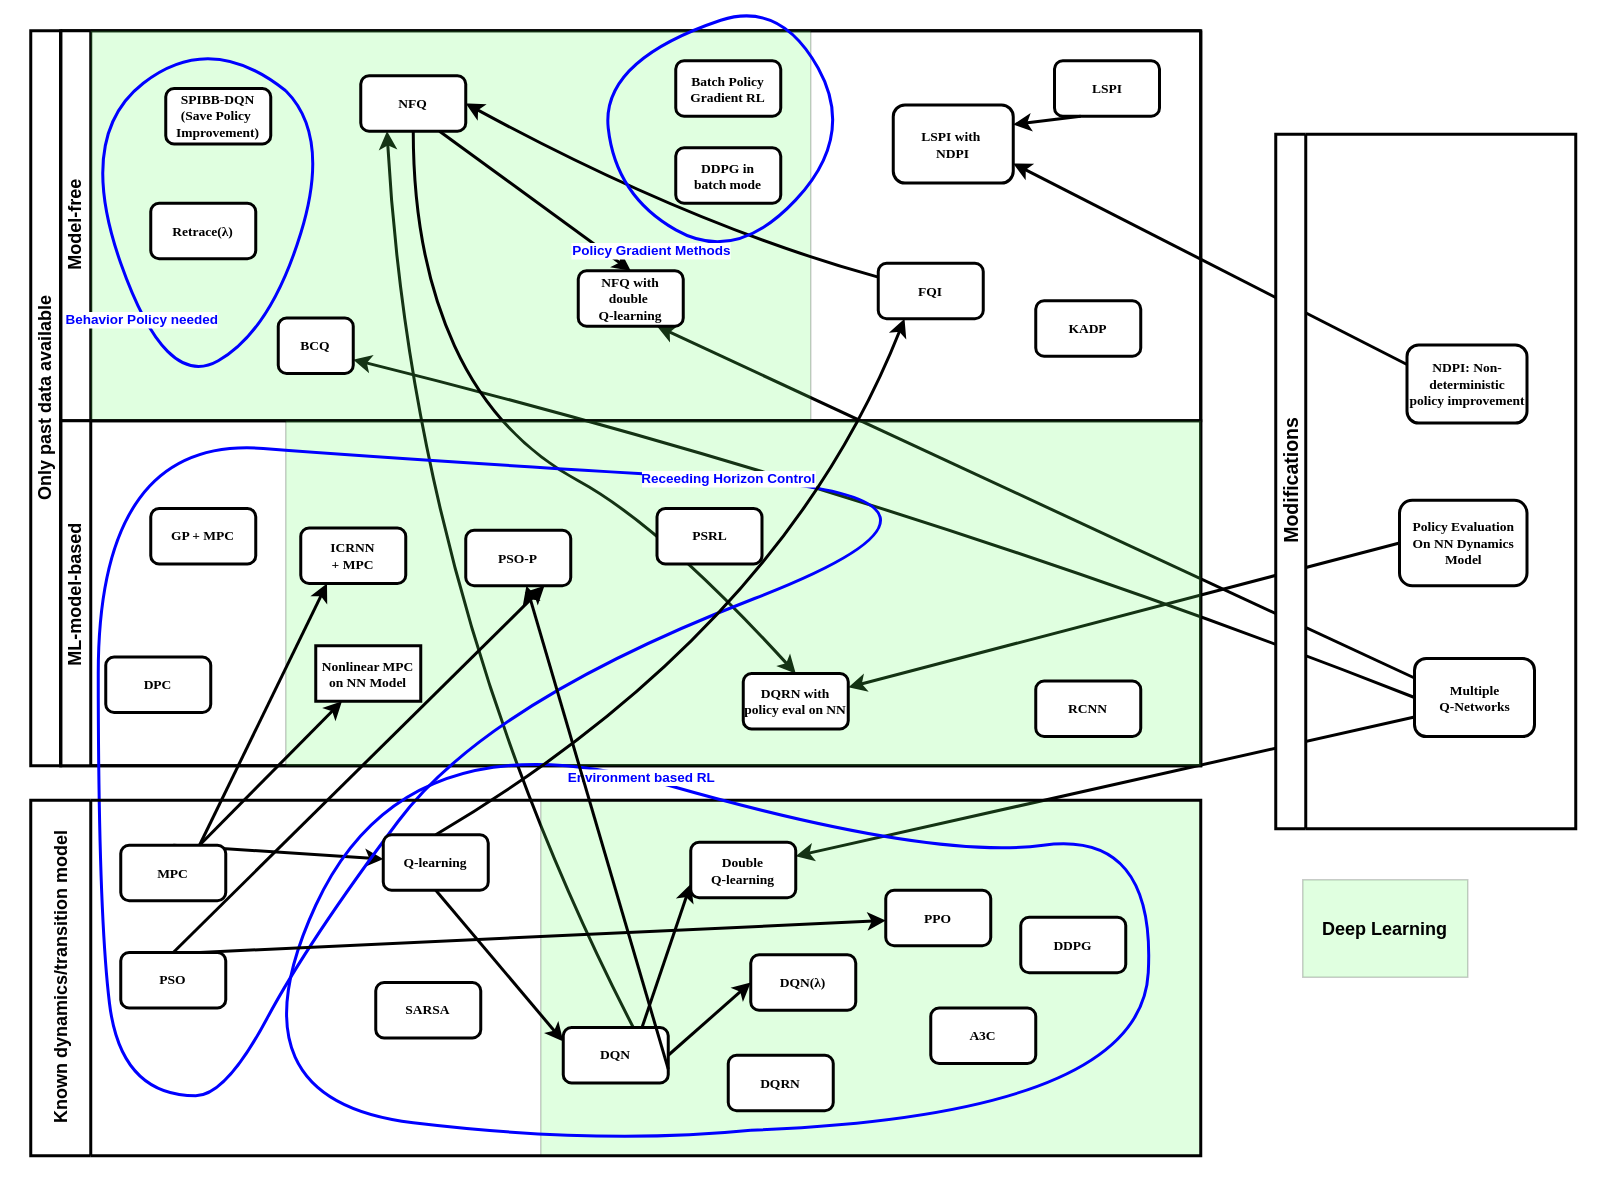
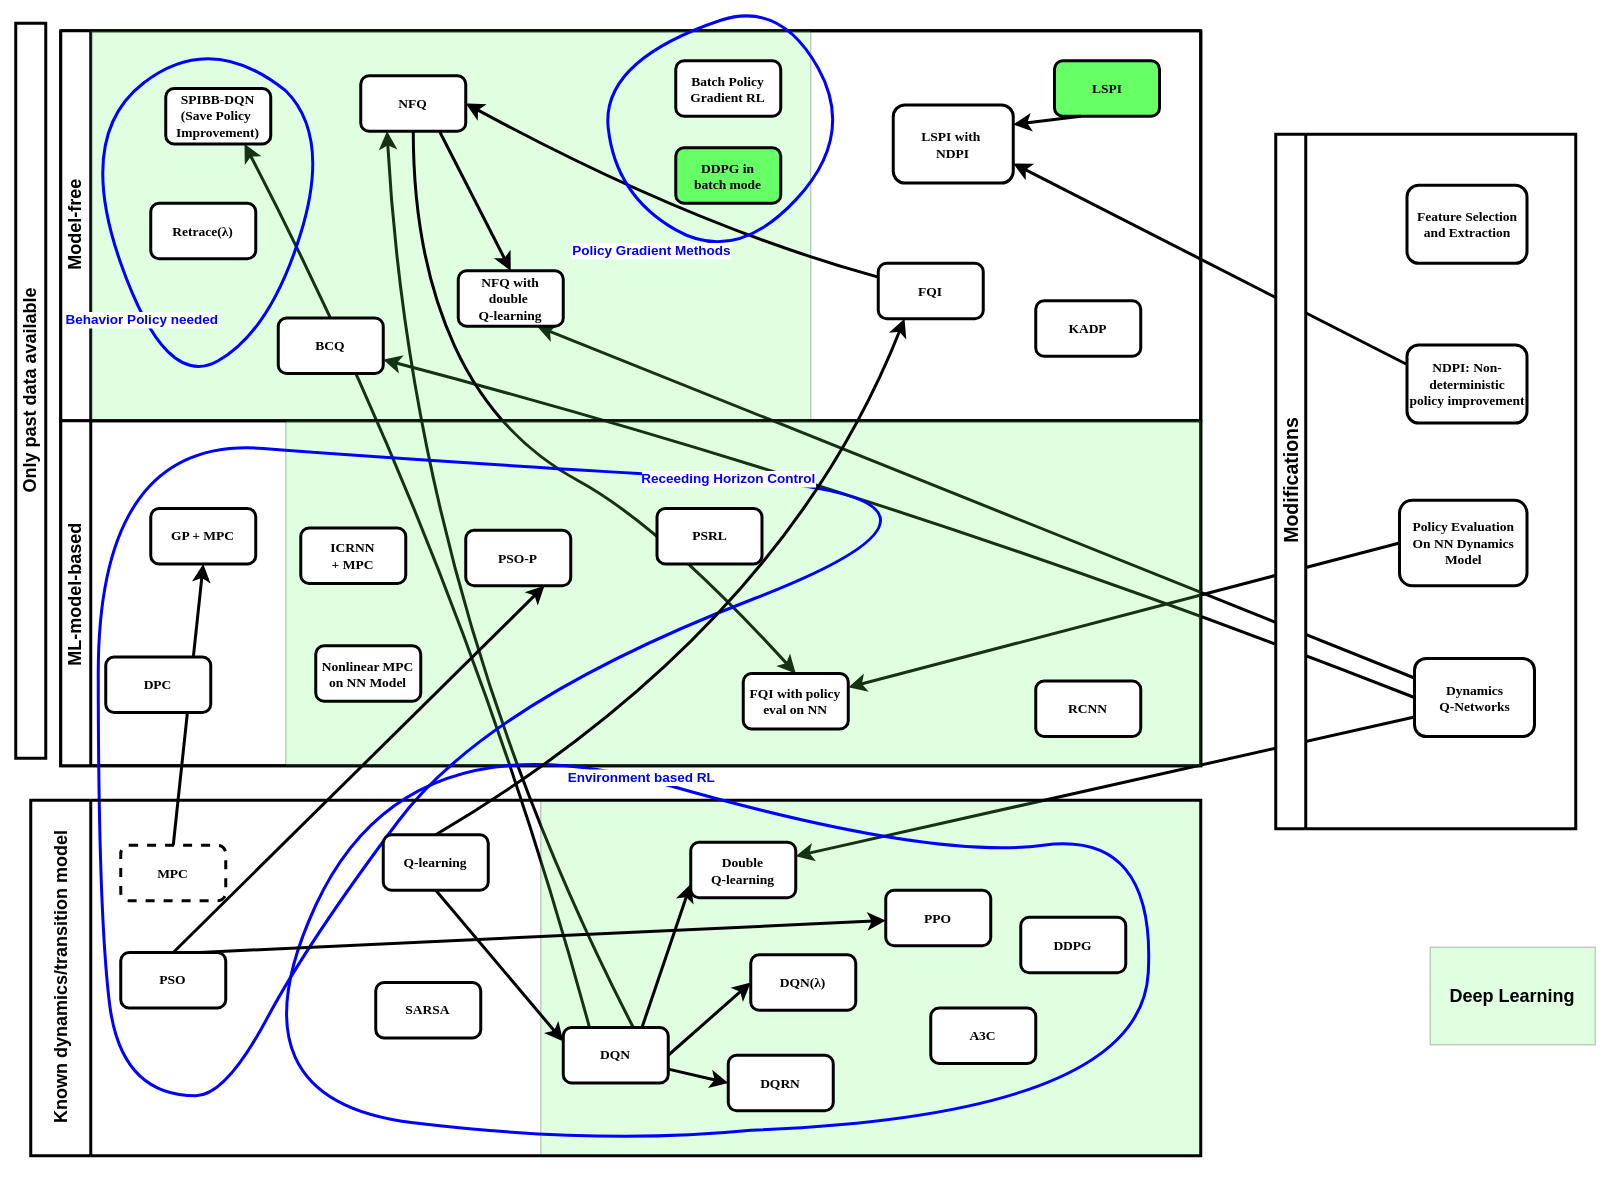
- <mxCell id="14" value="LSPI" style="rounded=1;whiteSpace=wrap;html=1;shadow=0;labelBackgroundColor=none;strokeColor=#000000;strokeWidth=2;fillColor=#ffffff;fontFamily=Verdana;fontSize=9;fontColor=#000000;align=center;fontStyle=1" parent="11" vertex="1"><mxGeometry x="662.5" y="20" width="70" height="37" as="geometry" /></mxCell>
+ <mxCell id="14" value="LSPI" style="rounded=1;whiteSpace=wrap;html=1;shadow=0;labelBackgroundColor=none;strokeColor=#000000;strokeWidth=2;fillColor=#66ff66;fontFamily=Verdana;fontSize=9;fontColor=#000000;align=center;fontStyle=1;" parent="11" vertex="1"><mxGeometry x="662.5" y="20" width="70" height="37" as="geometry" /></mxCell>
- <mxCell id="23" value="DDPG in&lt;br style=&quot;font-size: 9px;&quot;&gt;batch mode" style="rounded=1;whiteSpace=wrap;html=1;shadow=0;labelBackgroundColor=none;strokeColor=#000000;strokeWidth=2;fillColor=#ffffff;fontFamily=Verdana;fontSize=9;fontColor=#000000;align=center;fontStyle=1" parent="11" vertex="1"><mxGeometry x="410" y="78" width="70" height="37" as="geometry" /></mxCell>
+ <mxCell id="23" value="DDPG in&lt;br style=&quot;font-size: 9px;&quot;&gt;batch mode" style="rounded=1;whiteSpace=wrap;html=1;shadow=0;labelBackgroundColor=none;strokeColor=#000000;strokeWidth=2;fillColor=#66ff66;fontFamily=Verdana;fontSize=9;fontColor=#000000;align=center;fontStyle=1;" parent="11" vertex="1"><mxGeometry x="410" y="78" width="70" height="37" as="geometry" /></mxCell>
+ <mxCell id="46" value="Feature Selection and Extraction" style="rounded=1;whiteSpace=wrap;html=1;shadow=0;labelBackgroundColor=none;strokeColor=#000000;strokeWidth=2;fillColor=#ffffff;fontFamily=Verdana;fontSize=9;fontColor=#000000;align=center;fontStyle=1" parent="42" vertex="1"><mxGeometry x="87.5" y="34" width="80" height="52" as="geometry" /></mxCell>
- <mxCell id="24" value="NFQ with&lt;br style=&quot;font-size: 9px;&quot;&gt;double&amp;nbsp;&lt;br style=&quot;font-size: 9px;&quot;&gt;Q-learning" style="rounded=1;whiteSpace=wrap;html=1;shadow=0;labelBackgroundColor=none;strokeColor=#000000;strokeWidth=2;fillColor=#ffffff;fontFamily=Verdana;fontSize=9;fontColor=#000000;align=center;fontStyle=1" parent="11" vertex="1"><mxGeometry x="345" y="160" width="70" height="37" as="geometry" /></mxCell>
+ <mxCell id="24" value="NFQ with&lt;br style=&quot;font-size: 9px;&quot;&gt;double&amp;nbsp;&lt;br style=&quot;font-size: 9px;&quot;&gt;Q-learning" style="rounded=1;whiteSpace=wrap;html=1;shadow=0;labelBackgroundColor=none;strokeColor=#000000;strokeWidth=2;fillColor=#ffffff;fontFamily=Verdana;fontSize=9;fontColor=#000000;align=center;fontStyle=1" parent="11" vertex="1"><mxGeometry x="265" y="160" width="70" height="37" as="geometry" /></mxCell>
- <mxCell id="26" value="BCQ" style="rounded=1;whiteSpace=wrap;html=1;shadow=0;labelBackgroundColor=none;strokeColor=#000000;strokeWidth=2;fillColor=#ffffff;fontFamily=Verdana;fontSize=9;fontColor=#000000;align=center;fontStyle=1" parent="11" vertex="1"><mxGeometry x="145" y="191.5" width="50" height="37" as="geometry" /></mxCell>
+ <mxCell id="26" value="BCQ" style="rounded=1;whiteSpace=wrap;html=1;shadow=0;labelBackgroundColor=none;strokeColor=#000000;strokeWidth=2;fillColor=#ffffff;fontFamily=Verdana;fontSize=9;fontColor=#000000;align=center;fontStyle=1" parent="11" vertex="1"><mxGeometry x="145" y="191.5" width="70" height="37" as="geometry" /></mxCell>
- <mxCell id="71" value="&lt;b&gt;Only past data available&lt;/b&gt;" style="rounded=0;whiteSpace=wrap;html=1;fillColor=none;gradientColor=none;strokeWidth=2;horizontal=0;" parent="1" vertex="1"><mxGeometry x="20" y="20" width="20" height="490" as="geometry" /></mxCell>
+ <mxCell id="71" value="&lt;b&gt;Only past data available&lt;/b&gt;" style="rounded=0;whiteSpace=wrap;html=1;fillColor=none;gradientColor=none;strokeWidth=2;horizontal=0;" parent="1" vertex="1"><mxGeometry x="10" y="15" width="20" height="490" as="geometry" /></mxCell>
- <mxCell id="33" value="Nonlinear MPC&lt;br style=&quot;font-size: 9px;&quot;&gt;on NN Model" style="whiteSpace=wrap;html=1;shadow=0;labelBackgroundColor=none;strokeColor=#000000;strokeWidth=2;fillColor=#ffffff;fontFamily=Verdana;fontSize=9;fontColor=#000000;align=center;fontStyle=1;rounded=0;" parent="29" vertex="1"><mxGeometry x="170" y="150.0" width="70" height="37" as="geometry" /></mxCell>
+ <mxCell id="33" value="Nonlinear MPC&lt;br style=&quot;font-size: 9px;&quot;&gt;on NN Model" style="rounded=1;whiteSpace=wrap;html=1;shadow=0;labelBackgroundColor=none;strokeColor=#000000;strokeWidth=2;fillColor=#ffffff;fontFamily=Verdana;fontSize=9;fontColor=#000000;align=center;fontStyle=1" parent="29" vertex="1"><mxGeometry x="170" y="150.0" width="70" height="37" as="geometry" /></mxCell>
+ <mxCell id="8" value="" style="endArrow=classic;html=1;exitX=0.25;exitY=0;exitDx=0;exitDy=0;entryX=0.75;entryY=1;entryDx=0;entryDy=0;strokeWidth=2;fontSize=9;fontStyle=1;curved=1;" parent="1" source="65" target="20" edge="1"><mxGeometry width="50" height="50" relative="1" as="geometry"><mxPoint x="392.5" y="650" as="sourcePoint" /><mxPoint x="90" y="760" as="targetPoint" /><Array as="points"><mxPoint x="310" y="380" /></Array></mxGeometry></mxCell>
- <mxCell id="44" value="Multiple&lt;br&gt;Q-Networks" style="rounded=1;whiteSpace=wrap;html=1;shadow=0;labelBackgroundColor=none;strokeColor=#000000;strokeWidth=2;fillColor=#ffffff;fontFamily=Verdana;fontSize=9;fontColor=#000000;align=center;fontStyle=1" parent="42" vertex="1"><mxGeometry x="92.5" y="349.5" width="80" height="52" as="geometry" /></mxCell>
+ <mxCell id="44" value="Dynamics&lt;br&gt;Q-Networks" style="rounded=1;whiteSpace=wrap;html=1;shadow=0;labelBackgroundColor=none;strokeColor=#000000;strokeWidth=2;fillColor=#ffffff;fontFamily=Verdana;fontSize=9;fontColor=#000000;align=center;fontStyle=1" parent="42" vertex="1"><mxGeometry x="92.5" y="349.5" width="80" height="52" as="geometry" /></mxCell>
- <mxCell id="36" value="DQRN with policy eval on NN" style="rounded=1;whiteSpace=wrap;html=1;shadow=0;labelBackgroundColor=none;strokeColor=#000000;strokeWidth=2;fillColor=#ffffff;fontFamily=Verdana;fontSize=9;fontColor=#000000;align=center;fontStyle=1" parent="29" vertex="1"><mxGeometry x="455" y="168.5" width="70" height="37" as="geometry" /></mxCell>
+ <mxCell id="36" value="FQI with policy eval on NN" style="rounded=1;whiteSpace=wrap;html=1;shadow=0;labelBackgroundColor=none;strokeColor=#000000;strokeWidth=2;fillColor=#ffffff;fontFamily=Verdana;fontSize=9;fontColor=#000000;align=center;fontStyle=1" parent="29" vertex="1"><mxGeometry x="455" y="168.5" width="70" height="37" as="geometry" /></mxCell>
- <mxCell id="58" value="" style="endArrow=classic;html=1;exitX=0.75;exitY=0;exitDx=0;exitDy=0;entryX=0.25;entryY=1;entryDx=0;entryDy=0;strokeWidth=2;fontSize=9;fontStyle=1" parent="1" source="50" target="34" edge="1"><mxGeometry width="50" height="50" relative="1" as="geometry"><mxPoint x="40" y="810" as="sourcePoint" /><mxPoint x="90" y="760" as="targetPoint" /></mxGeometry></mxCell>
- <mxCell id="57" value="" style="endArrow=classic;html=1;exitX=0.75;exitY=0;exitDx=0;exitDy=0;entryX=0.25;entryY=1;entryDx=0;entryDy=0;strokeWidth=2;fontSize=9;fontStyle=1" parent="1" source="50" target="33" edge="1"><mxGeometry width="50" height="50" relative="1" as="geometry"><mxPoint x="40" y="810" as="sourcePoint" /><mxPoint x="90" y="760" as="targetPoint" /></mxGeometry></mxCell>
- <mxCell id="2" value="" style="endArrow=classic;html=1;exitX=0.5;exitY=0;exitDx=0;exitDy=0;strokeWidth=2;fontSize=9;fontStyle=1;" parent="1" source="50" target="51" edge="1"><mxGeometry width="50" height="50" relative="1" as="geometry"><mxPoint x="162.5" y="550" as="sourcePoint" /><mxPoint x="207.5" y="390" as="targetPoint" /></mxGeometry></mxCell>
+ <mxCell id="2" value="" style="endArrow=classic;html=1;exitX=0.5;exitY=0;exitDx=0;exitDy=0;entryX=0.5;entryY=1;entryDx=0;entryDy=0;strokeWidth=2;fontSize=9;fontStyle=1" parent="1" source="50" target="40" edge="1"><mxGeometry width="50" height="50" relative="1" as="geometry"><mxPoint x="162.5" y="550" as="sourcePoint" /><mxPoint x="207.5" y="390" as="targetPoint" /></mxGeometry></mxCell>
- <mxCell id="50" value="MPC" style="rounded=1;whiteSpace=wrap;html=1;shadow=0;labelBackgroundColor=none;strokeColor=#000000;strokeWidth=2;fillColor=#ffffff;fontFamily=Verdana;fontSize=9;fontColor=#000000;align=center;fontStyle=1" parent="49" vertex="1"><mxGeometry x="60" y="30" width="70" height="37" as="geometry" /></mxCell>
+ <mxCell id="50" value="MPC" style="rounded=1;whiteSpace=wrap;html=1;shadow=0;labelBackgroundColor=none;strokeColor=#000000;strokeWidth=2;fillColor=#ffffff;fontFamily=Verdana;fontSize=9;fontColor=#000000;align=center;fontStyle=1;dashed=1;" parent="49" vertex="1"><mxGeometry x="60" y="30" width="70" height="37" as="geometry" /></mxCell>
- <mxCell id="70" value="" style="endArrow=classic;html=1;strokeColor=#000000;strokeWidth=2;fontSize=13;exitX=1;exitY=0.75;exitDx=0;exitDy=0;" parent="1" source="65" target="37" edge="1"><mxGeometry width="50" height="50" relative="1" as="geometry"><mxPoint x="40" y="833" as="sourcePoint" /><mxPoint x="90" y="783" as="targetPoint" /></mxGeometry></mxCell>
+ <mxCell id="70" value="" style="endArrow=classic;html=1;strokeColor=#000000;strokeWidth=2;fontSize=13;exitX=1;exitY=0.75;exitDx=0;exitDy=0;entryX=0;entryY=0.5;entryDx=0;entryDy=0;" parent="1" source="65" target="56" edge="1"><mxGeometry width="50" height="50" relative="1" as="geometry"><mxPoint x="40" y="833" as="sourcePoint" /><mxPoint x="90" y="783" as="targetPoint" /></mxGeometry></mxCell>
- <mxCell id="47" value="Deep Learning" style="rounded=0;whiteSpace=wrap;html=1;gradientColor=none;fillColor=#66FF66;opacity=20;fontStyle=1" parent="1" vertex="1"><mxGeometry x="868" y="586" width="110" height="65" as="geometry" /></mxCell>
+ <mxCell id="47" value="Deep Learning" style="rounded=0;whiteSpace=wrap;html=1;gradientColor=none;fillColor=#66FF66;opacity=20;fontStyle=1" parent="1" vertex="1"><mxGeometry x="953" y="631" width="110" height="65" as="geometry" /></mxCell>
